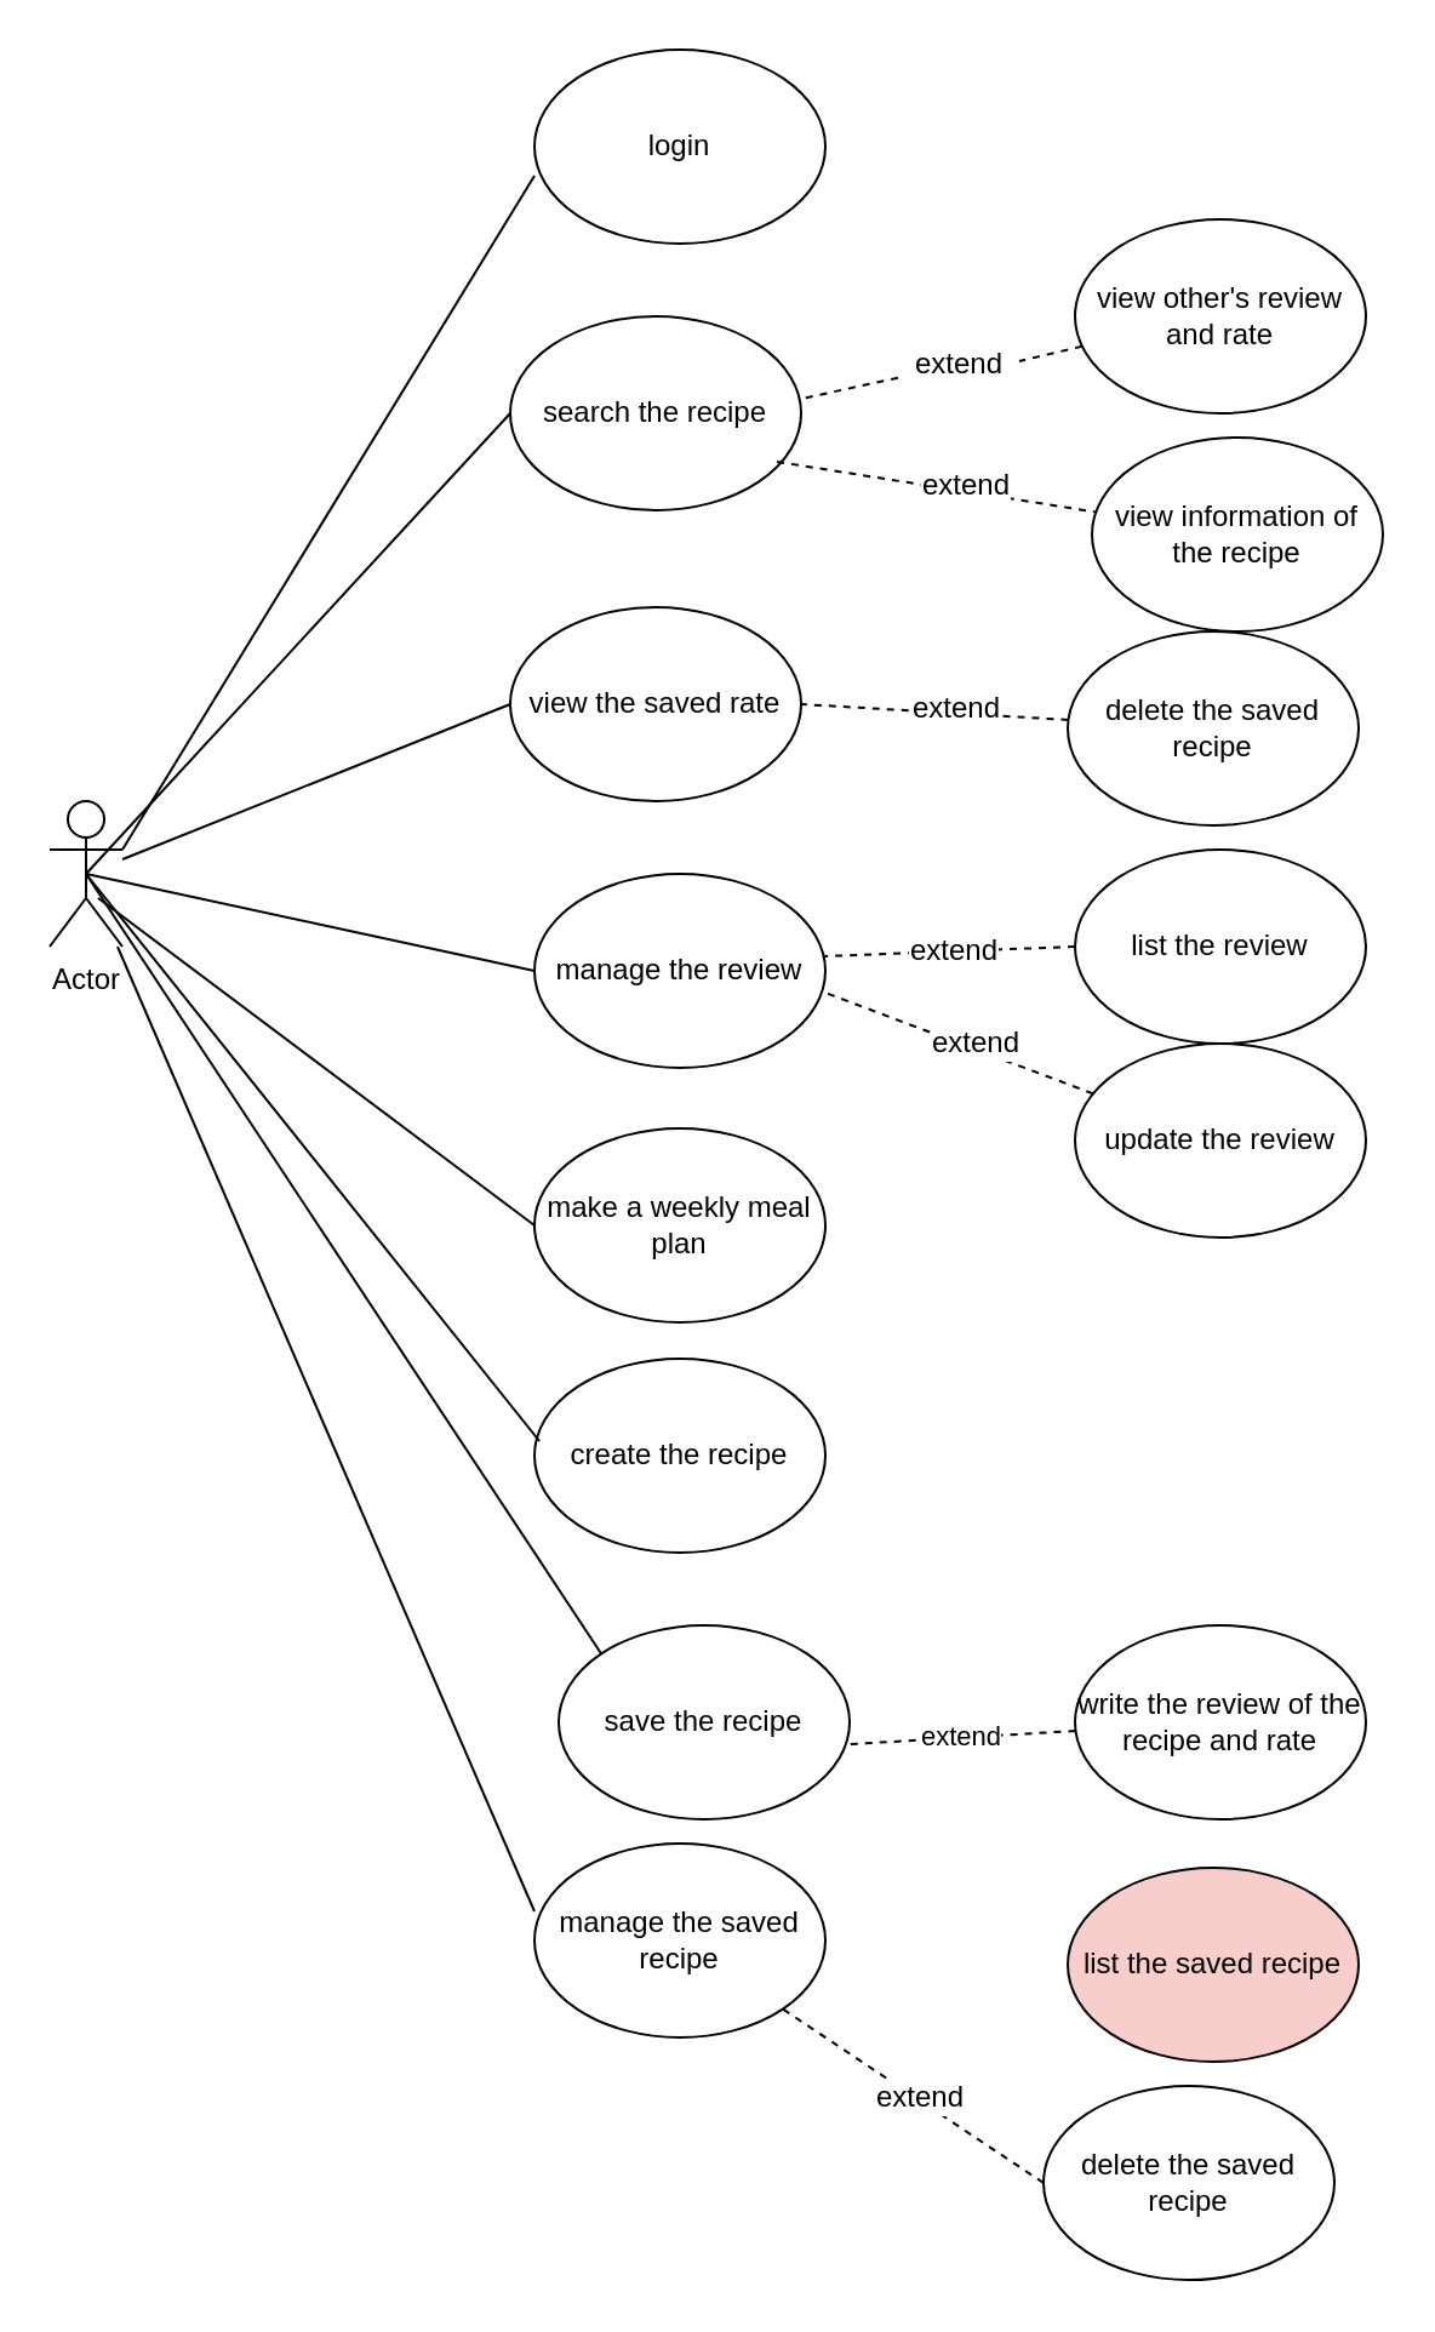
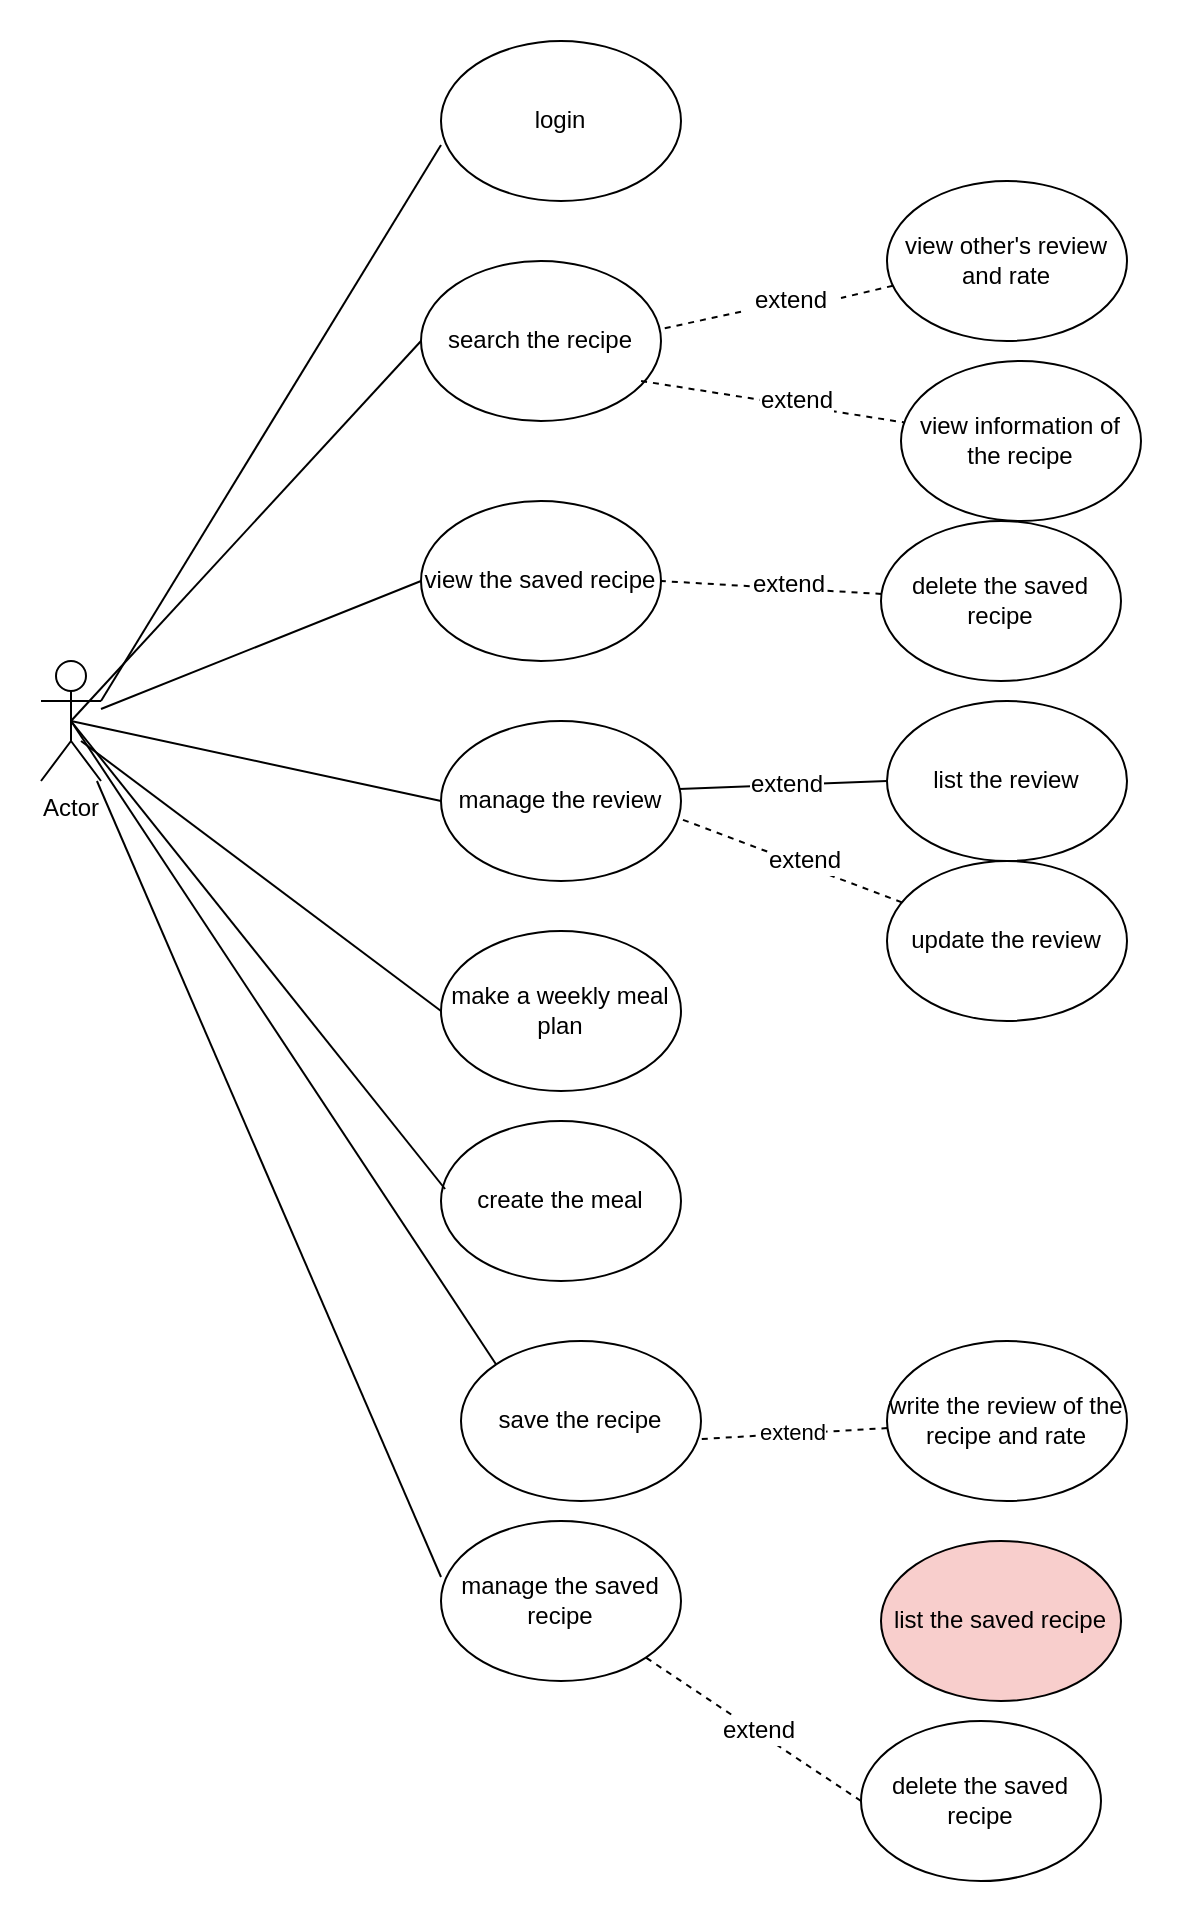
- <mxCell id="15" value="view the saved rate" style="ellipse;whiteSpace=wrap;html=1;" parent="1" vertex="1"><mxGeometry x="210" y="250" width="120" height="80" as="geometry" /></mxCell>
+ <mxCell id="15" value="view the saved recipe" style="ellipse;whiteSpace=wrap;html=1;" parent="1" vertex="1"><mxGeometry x="210" y="250" width="120" height="80" as="geometry" /></mxCell>
- <mxCell id="27" value="" style="endArrow=none;dashed=1;html=1;entryX=0.992;entryY=0.425;entryDx=0;entryDy=0;entryPerimeter=0;exitX=0;exitY=0.5;exitDx=0;exitDy=0;" parent="1" source="7" target="5" edge="1"><mxGeometry width="50" height="50" relative="1" as="geometry"><mxPoint x="20" y="900" as="sourcePoint" /><mxPoint x="70" y="850" as="targetPoint" /></mxGeometry></mxCell>
+ <mxCell id="27" value="" style="endArrow=none;dashed=0;html=1;entryX=0.992;entryY=0.425;entryDx=0;entryDy=0;entryPerimeter=0;exitX=0;exitY=0.5;exitDx=0;exitDy=0;" parent="1" source="7" target="5" edge="1"><mxGeometry width="50" height="50" relative="1" as="geometry"><mxPoint x="20" y="900" as="sourcePoint" /><mxPoint x="70" y="850" as="targetPoint" /></mxGeometry></mxCell>
- <mxCell id="13" value="create the recipe" style="ellipse;whiteSpace=wrap;html=1;" parent="1" vertex="1"><mxGeometry x="220" y="560" width="120" height="80" as="geometry" /></mxCell>
+ <mxCell id="13" value="create the meal" style="ellipse;whiteSpace=wrap;html=1;" parent="1" vertex="1"><mxGeometry x="220" y="560" width="120" height="80" as="geometry" /></mxCell>
